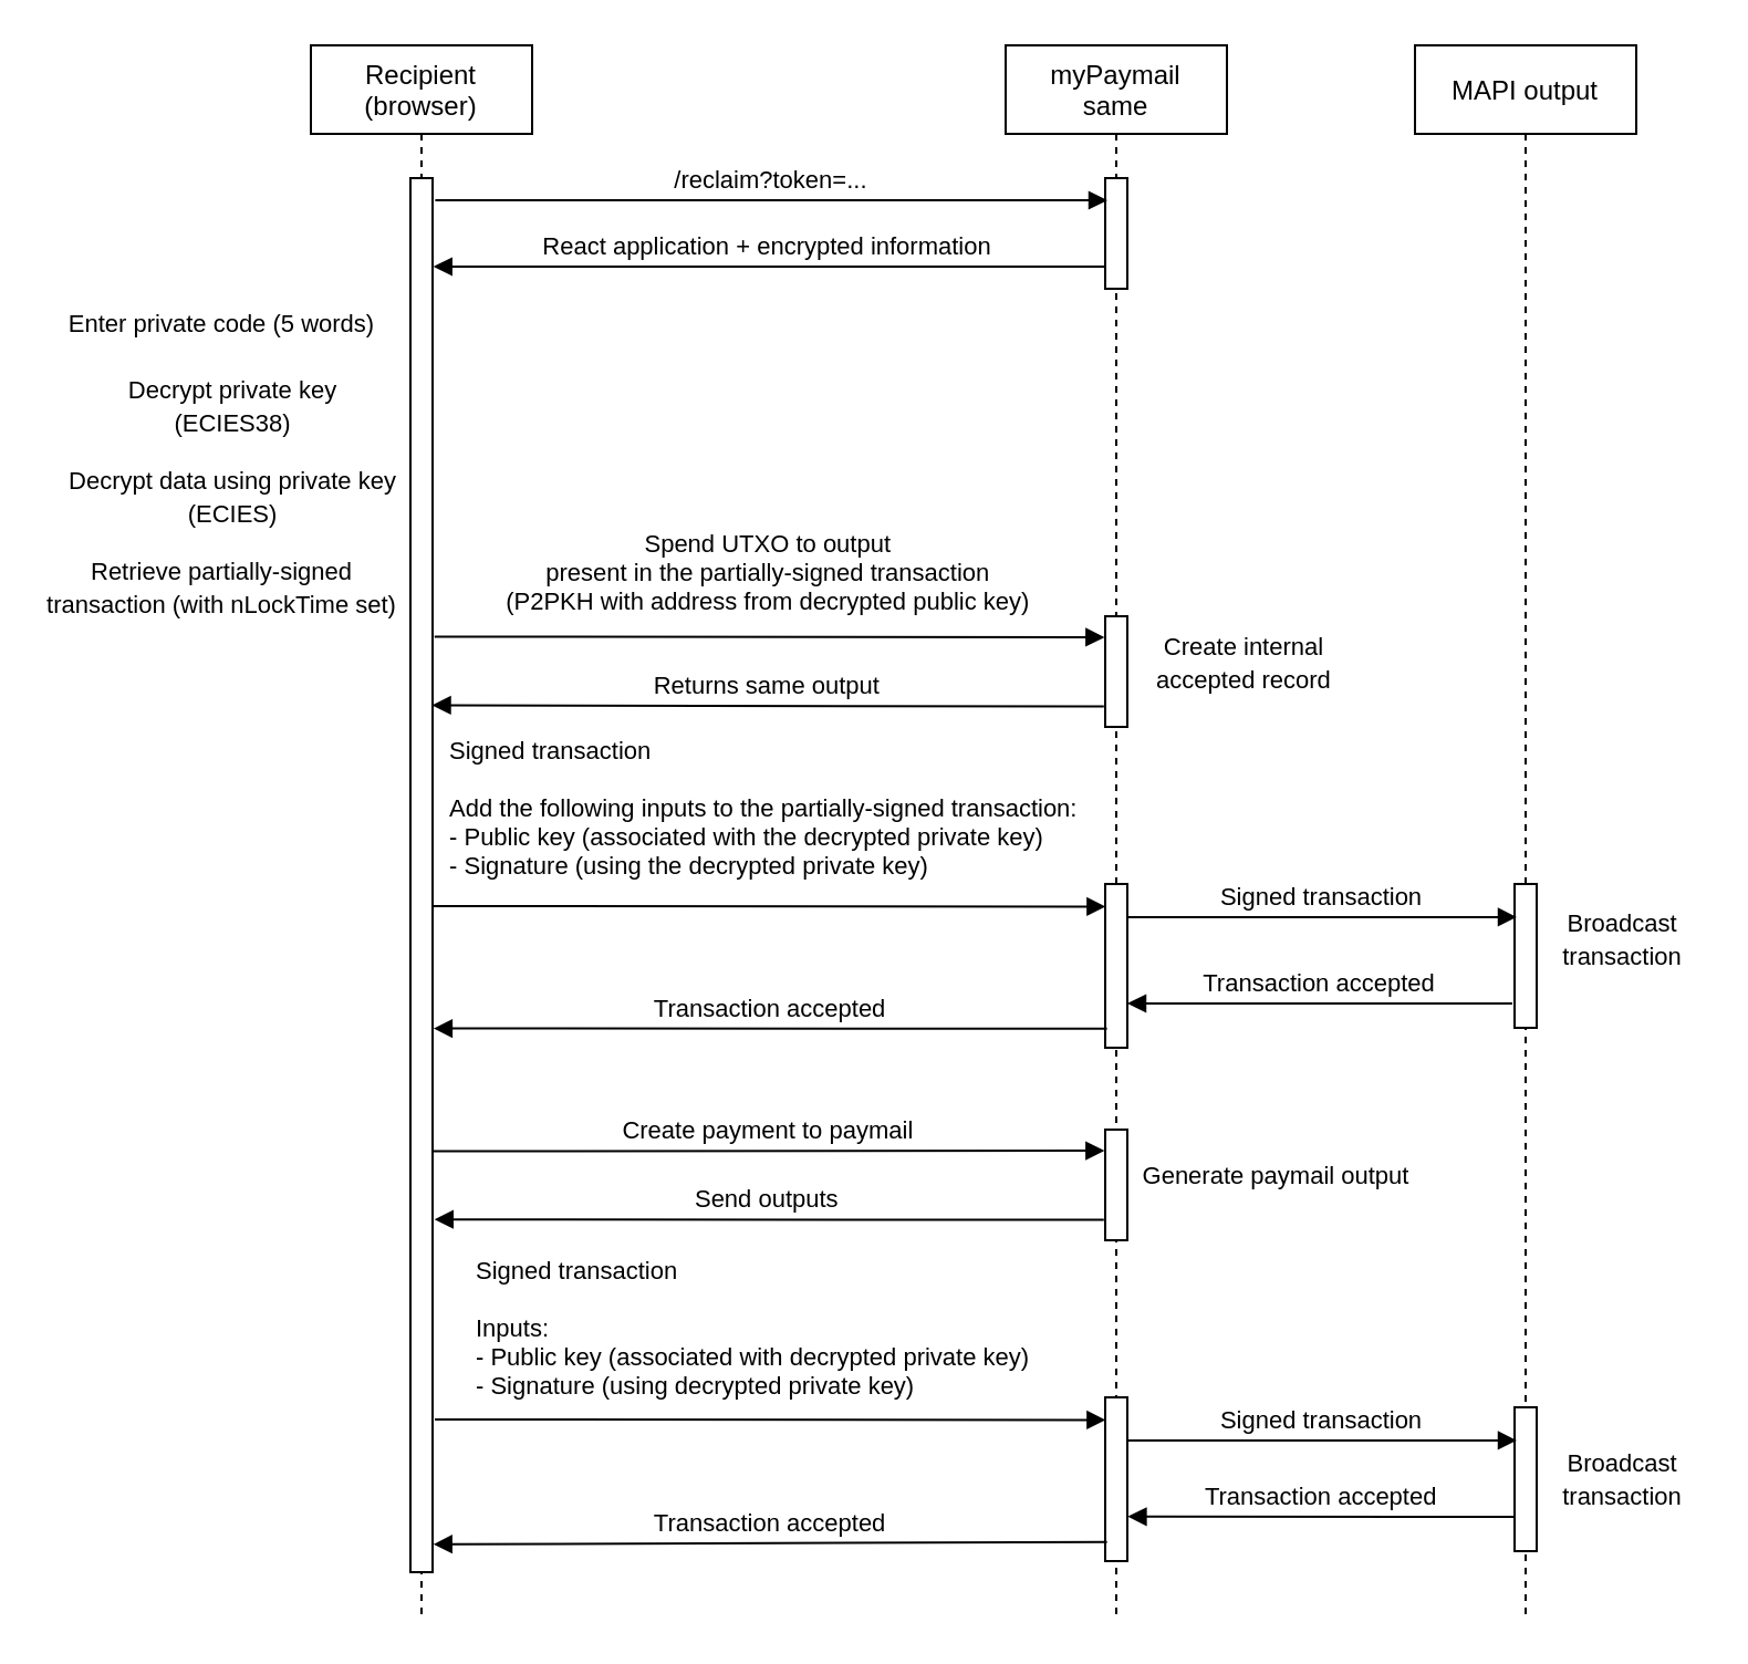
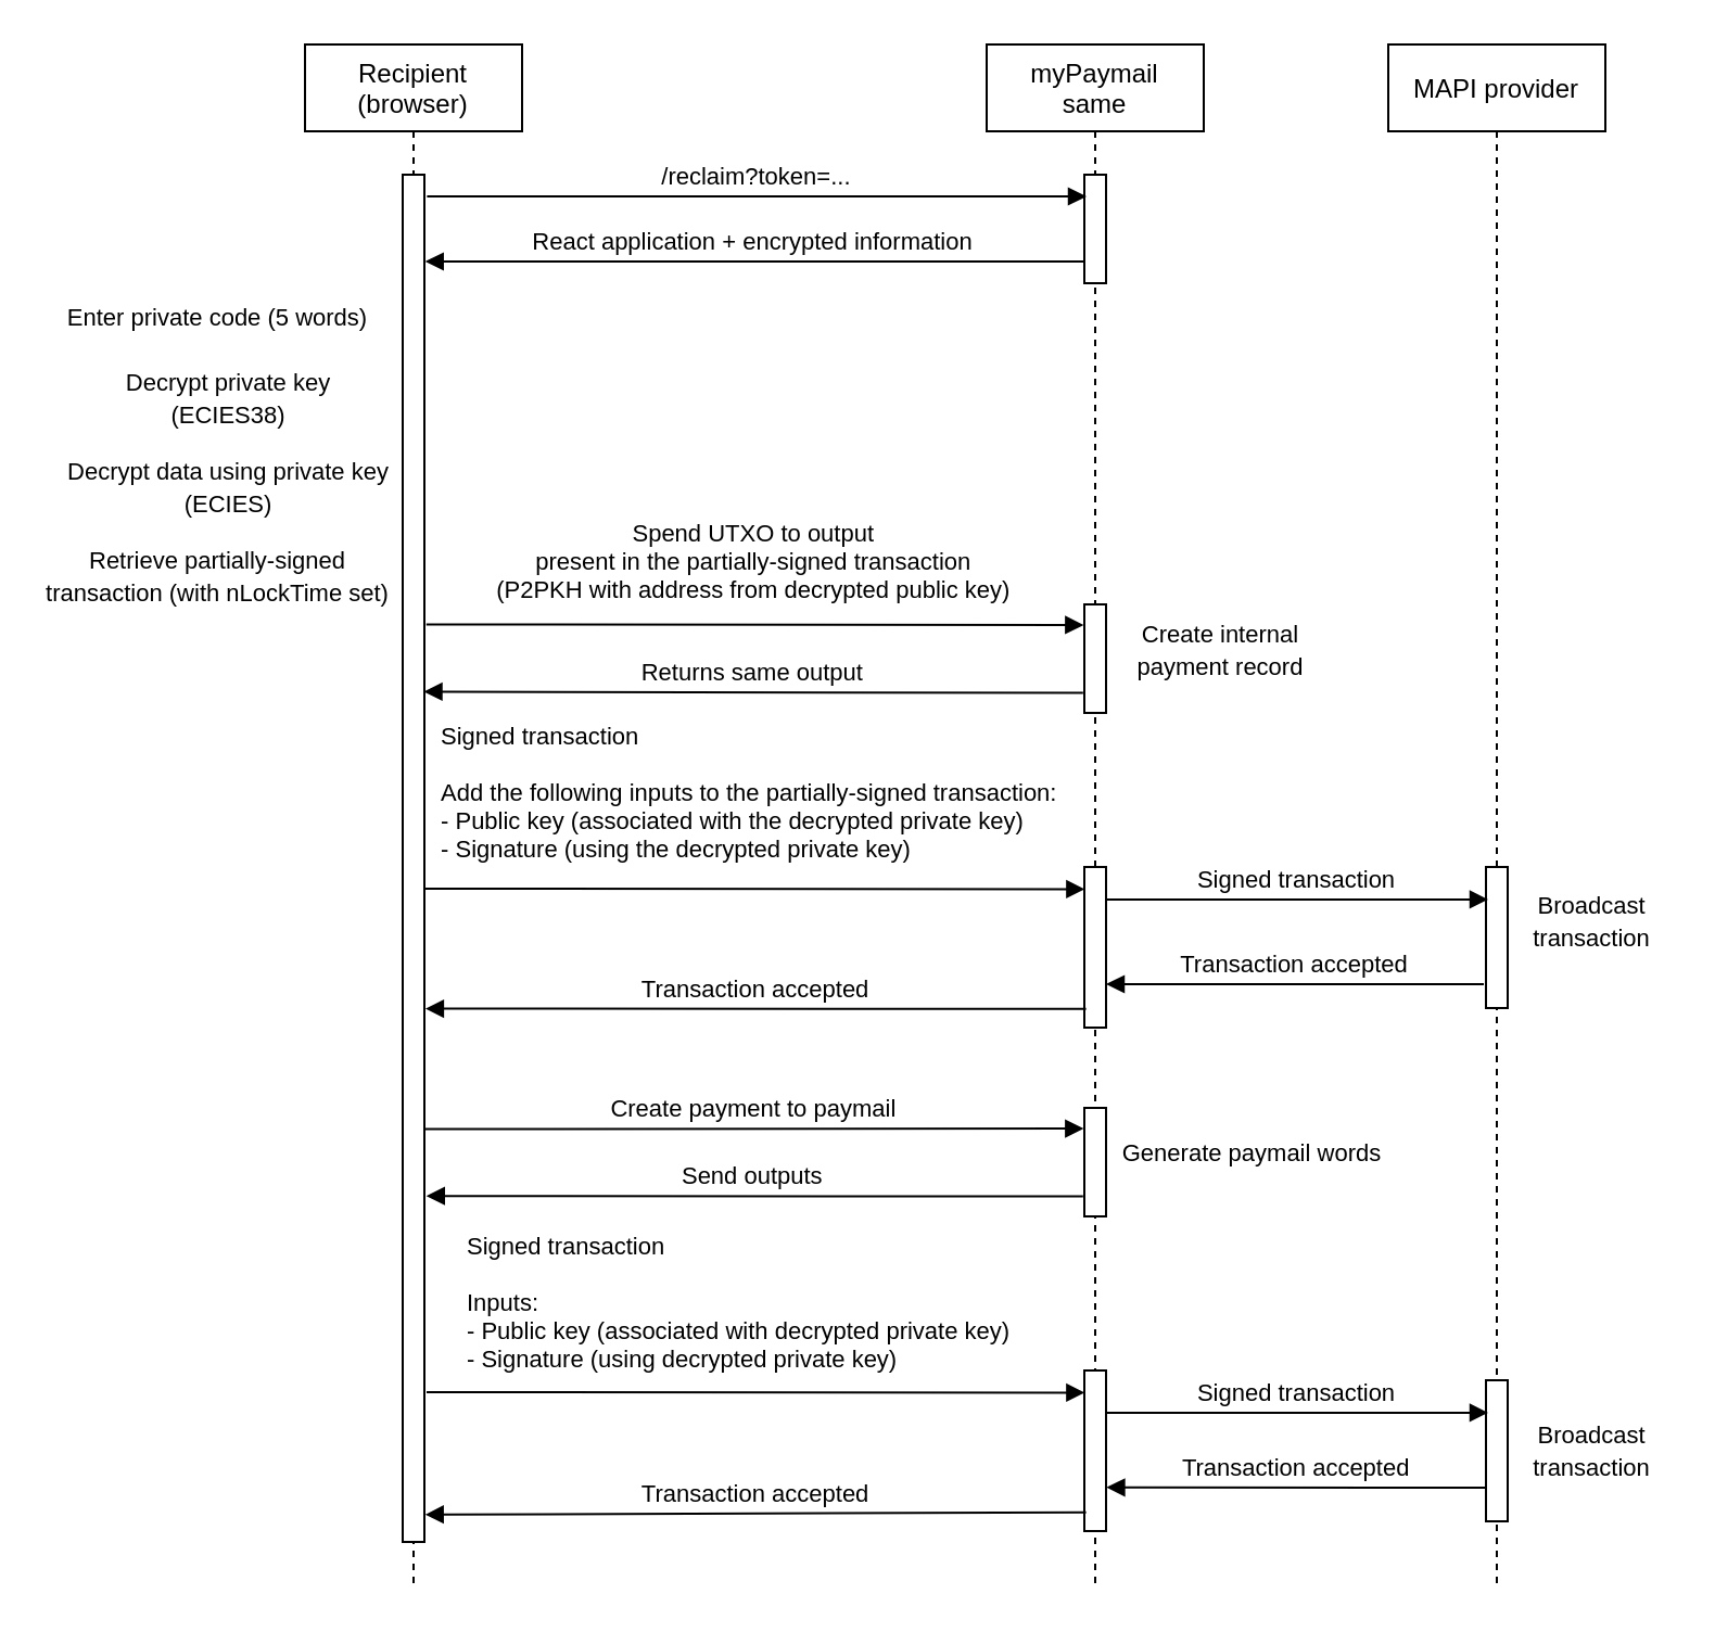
- <mxCell id="14" value="MAPI output" style="shape=umlLifeline;perimeter=lifelinePerimeter;container=1;collapsible=0;recursiveResize=0;rounded=0;shadow=0;strokeWidth=1;" vertex="1" parent="1"><mxGeometry x="639" y="20" width="100" height="710" as="geometry" /></mxCell>
+ <mxCell id="14" value="MAPI provider" style="shape=umlLifeline;perimeter=lifelinePerimeter;container=1;collapsible=0;recursiveResize=0;rounded=0;shadow=0;strokeWidth=1;" vertex="1" parent="1"><mxGeometry x="639" y="20" width="100" height="710" as="geometry" /></mxCell>
- <mxCell id="13" value="&lt;font style=&quot;font-size: 11px&quot;&gt;Create internal accepted record&lt;/font&gt;" style="text;html=1;strokeColor=none;fillColor=none;align=center;verticalAlign=middle;whiteSpace=wrap;rounded=0;" vertex="1" parent="1"><mxGeometry x="514" y="278" width="96" height="41" as="geometry" /></mxCell>
+ <mxCell id="13" value="&lt;font style=&quot;font-size: 11px&quot;&gt;Create internal payment record&lt;/font&gt;" style="text;html=1;strokeColor=none;fillColor=none;align=center;verticalAlign=middle;whiteSpace=wrap;rounded=0;" vertex="1" parent="1"><mxGeometry x="514" y="278" width="96" height="41" as="geometry" /></mxCell>
- <mxCell id="30" value="&lt;font style=&quot;font-size: 11px&quot;&gt;Generate paymail output&lt;/font&gt;" style="text;html=1;strokeColor=none;fillColor=none;align=center;verticalAlign=middle;whiteSpace=wrap;rounded=0;" vertex="1" parent="1"><mxGeometry x="514" y="510" width="125" height="41" as="geometry" /></mxCell>
+ <mxCell id="30" value="&lt;font style=&quot;font-size: 11px&quot;&gt;Generate paymail words&lt;/font&gt;" style="text;html=1;strokeColor=none;fillColor=none;align=center;verticalAlign=middle;whiteSpace=wrap;rounded=0;" vertex="1" parent="1"><mxGeometry x="514" y="510" width="125" height="41" as="geometry" /></mxCell>
